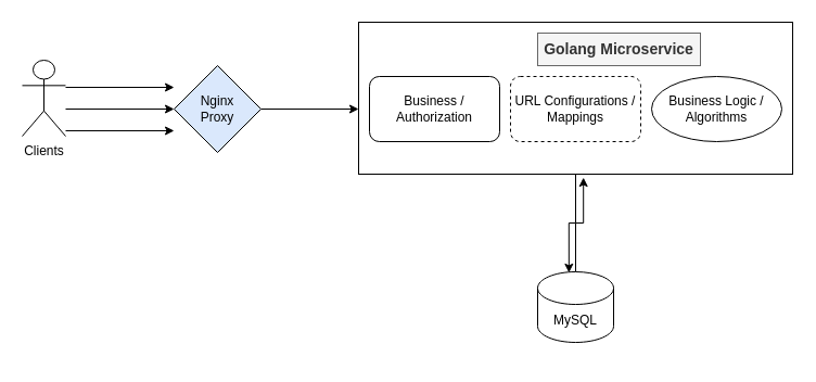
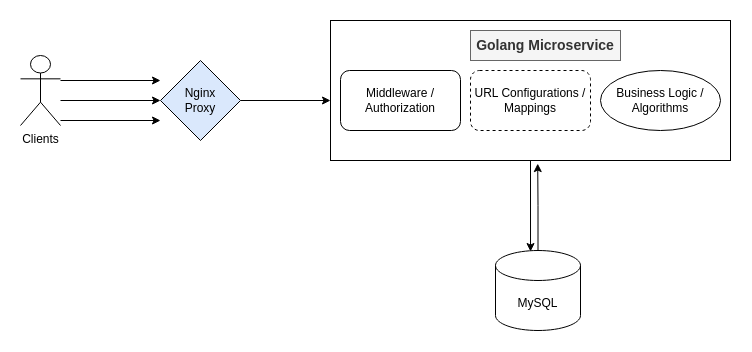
- <mxCell id="15" value="Golang Microservice" style="text;align=center;verticalAlign=middle;rounded=0;fontStyle=1;fontFamily=Helvetica;labelBackgroundColor=none;labelBorderColor=none;whiteSpace=wrap;html=1;fontSize=14;fillColor=#f5f5f5;strokeColor=#666666;fontColor=#333333;" parent="1" vertex="1"><mxGeometry x="495" y="30" width="150" height="30" as="geometry" /></mxCell>
+ <mxCell id="15" value="Golang Microservice" style="text;align=center;verticalAlign=middle;rounded=0;fontStyle=1;fontFamily=Helvetica;labelBackgroundColor=none;labelBorderColor=none;whiteSpace=wrap;html=1;fontSize=14;fillColor=#f5f5f5;strokeColor=#666666;fontColor=#333333;" parent="1" vertex="1"><mxGeometry x="470" y="30" width="150" height="30" as="geometry" /></mxCell>
- <mxCell id="10" value="Business /&lt;br&gt;Authorization" style="rounded=1;whiteSpace=wrap;html=1;" parent="1" vertex="1"><mxGeometry x="340" y="70" width="120" height="60" as="geometry" /></mxCell>
+ <mxCell id="10" value="Middleware /&lt;br&gt;Authorization" style="rounded=1;whiteSpace=wrap;html=1;" parent="1" vertex="1"><mxGeometry x="340" y="70" width="120" height="60" as="geometry" /></mxCell>
- <mxCell id="12" value="MySQL" style="shape=cylinder3;whiteSpace=wrap;html=1;boundedLbl=1;backgroundOutline=1;size=15;" parent="1" vertex="1"><mxGeometry x="495" y="250" width="70" height="65" as="geometry" /></mxCell>
+ <mxCell id="12" value="MySQL" style="shape=cylinder3;whiteSpace=wrap;html=1;boundedLbl=1;backgroundOutline=1;size=15;" parent="1" vertex="1"><mxGeometry x="495" y="250" width="85" height="80" as="geometry" /></mxCell>
